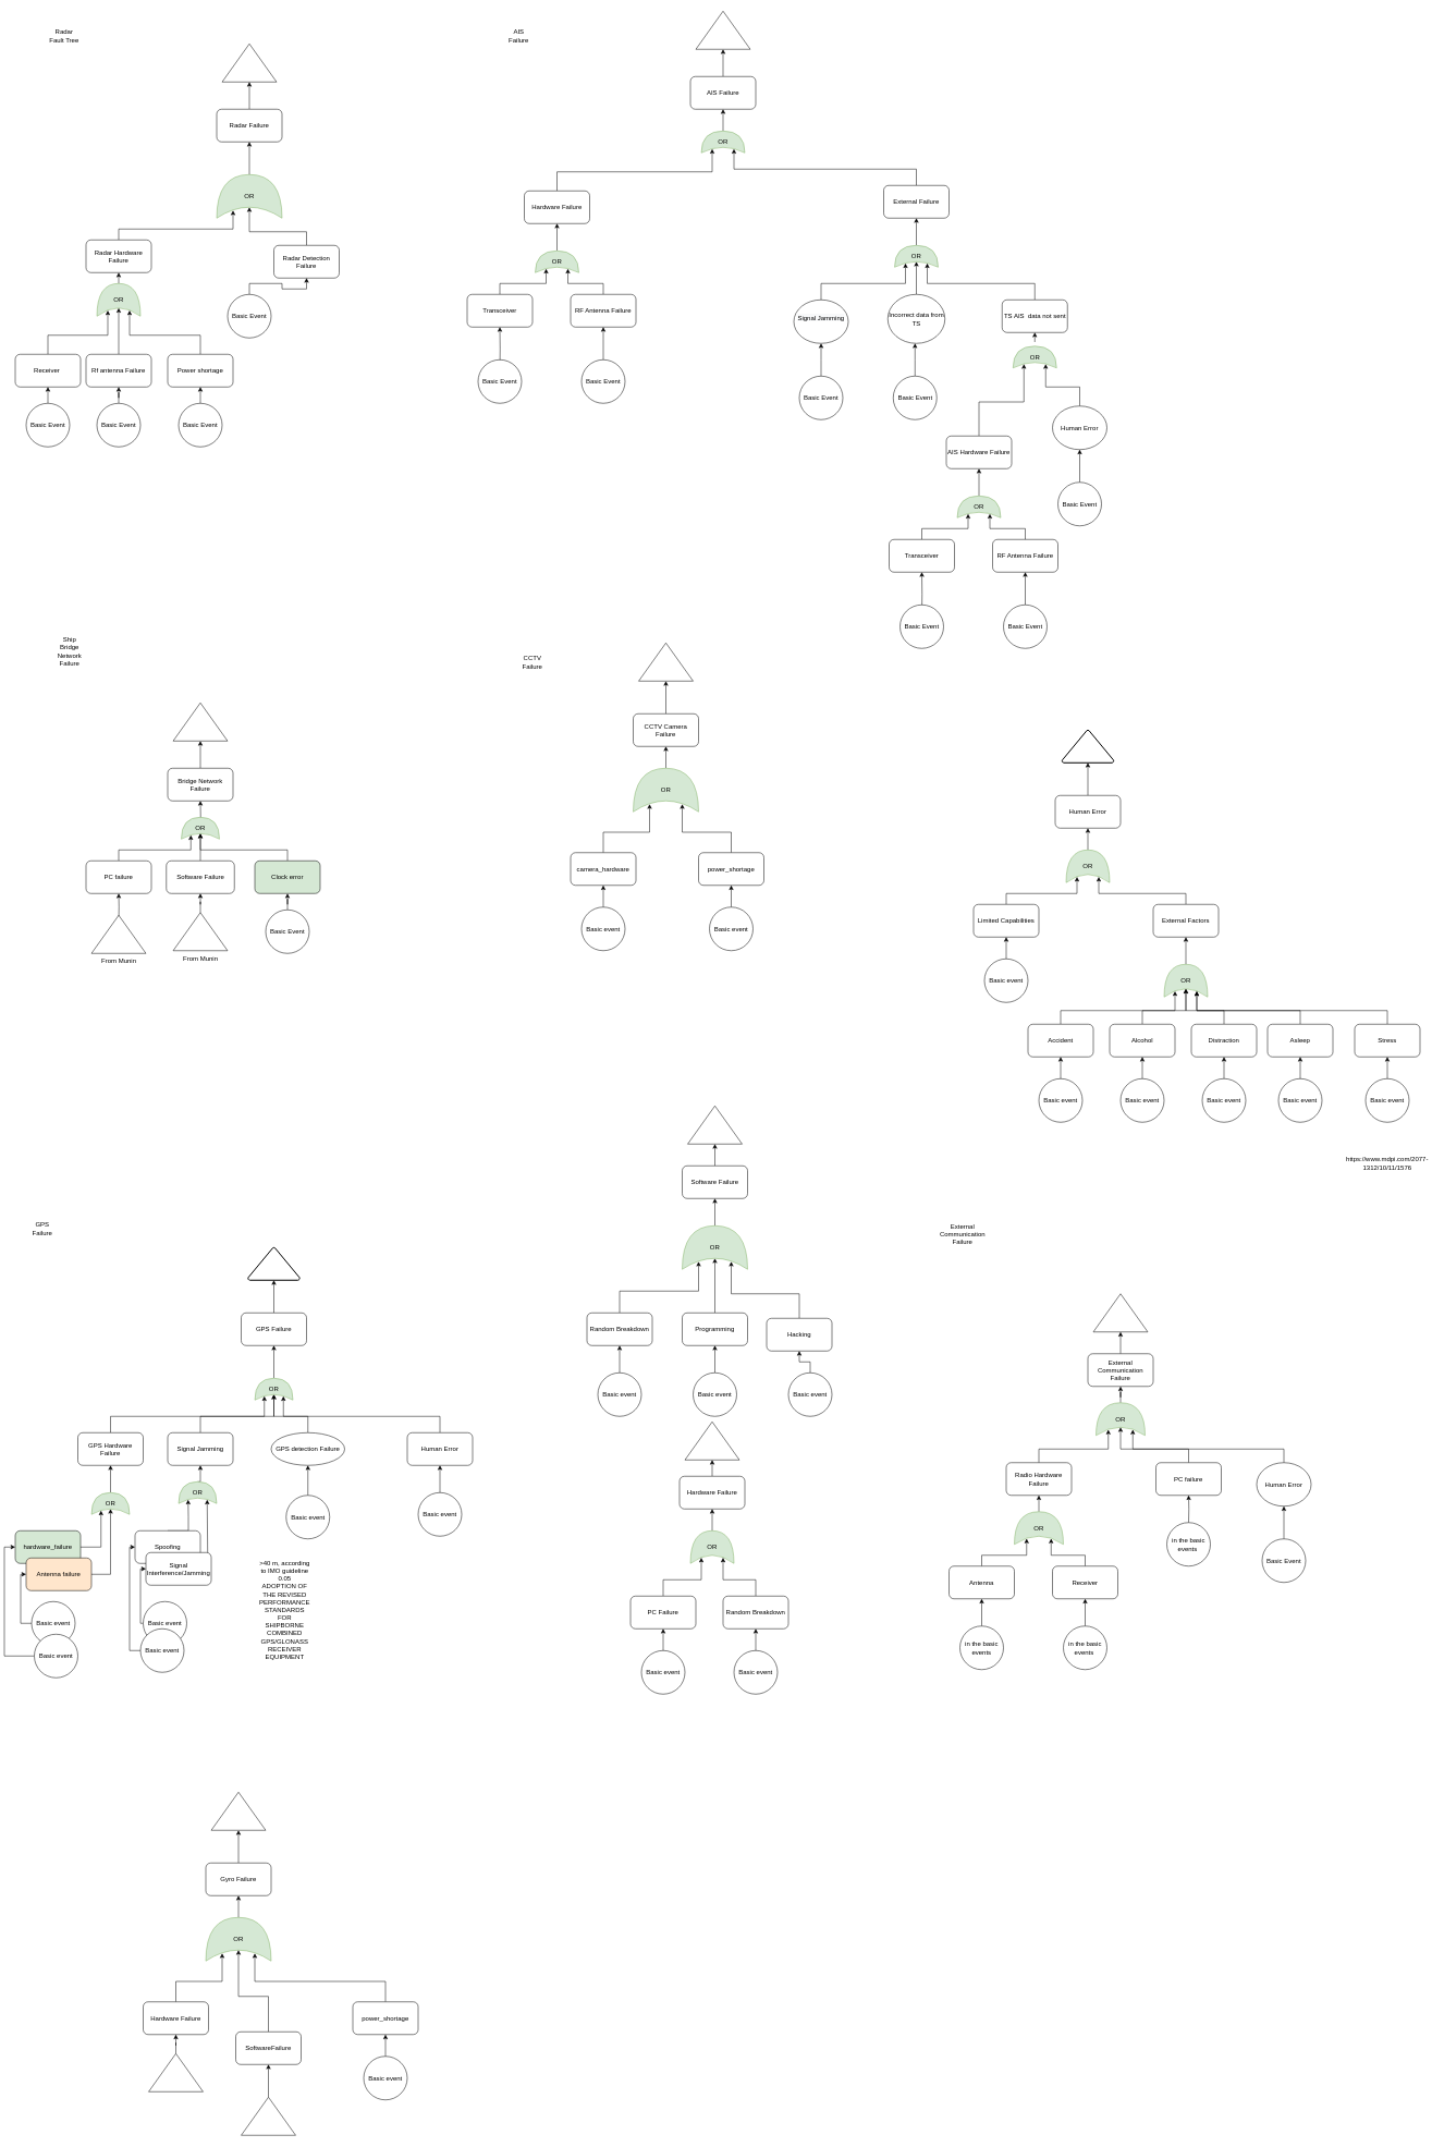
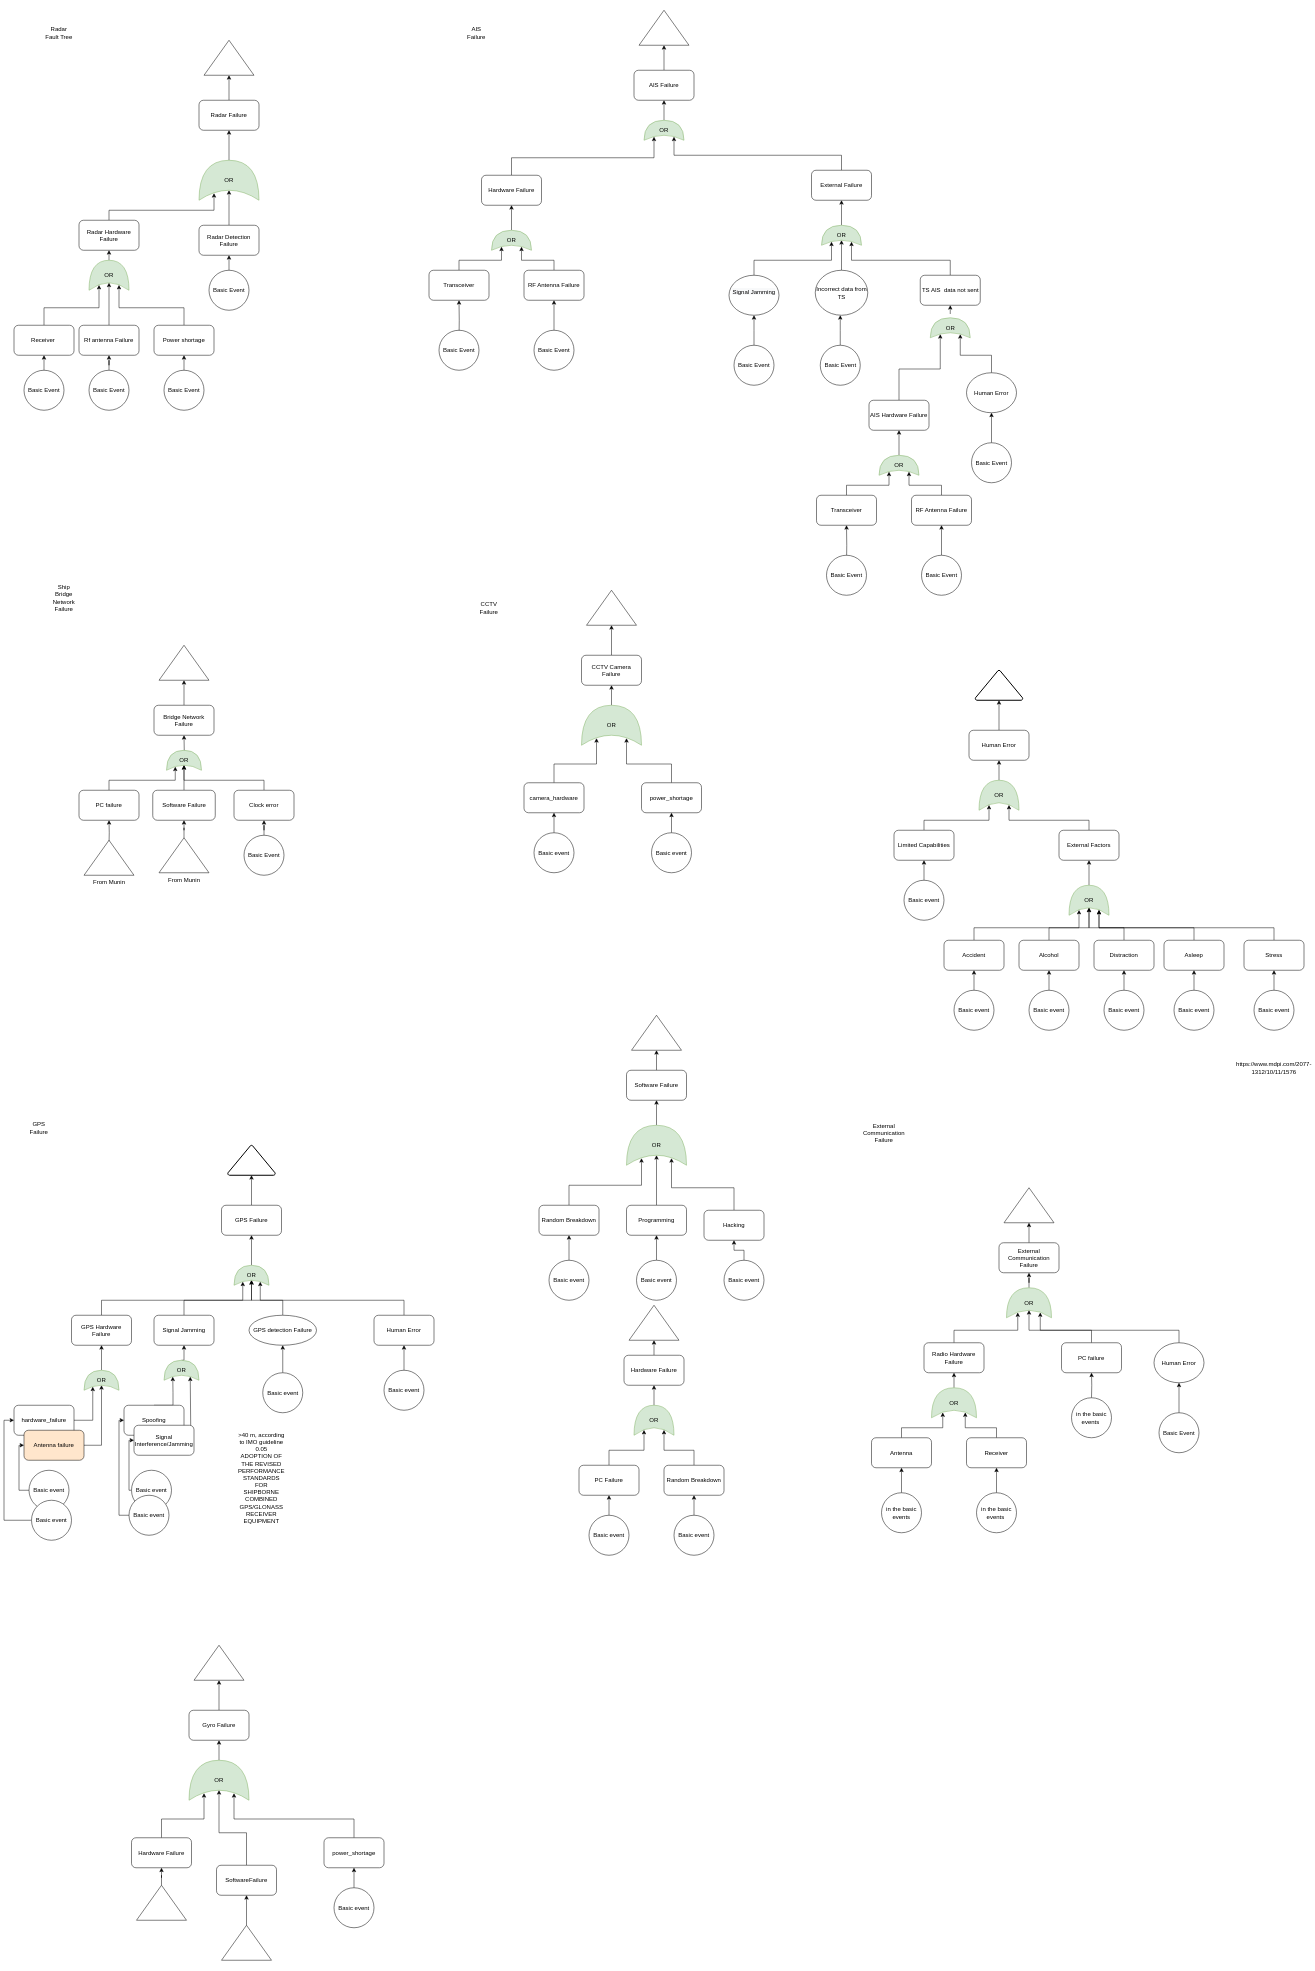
- <mxCell id="8" value="Radar Detection Failure" style="rounded=1;whiteSpace=wrap;html=1;" parent="1" vertex="1"><mxGeometry x="495" y="450" width="120" height="60" as="geometry" /></mxCell>
+ <mxCell id="8" value="Radar Detection Failure" style="rounded=1;whiteSpace=wrap;html=1;" parent="1" vertex="1"><mxGeometry x="390" y="450" width="120" height="60" as="geometry" /></mxCell>
- <mxCell id="242" value="Clock error" style="rounded=1;whiteSpace=wrap;html=1;fillColor=#d5e8d4;" parent="1" vertex="1"><mxGeometry x="460" y="1580" width="120" height="60" as="geometry" /></mxCell>
+ <mxCell id="242" value="Clock error" style="rounded=1;whiteSpace=wrap;html=1;" parent="1" vertex="1"><mxGeometry x="460" y="1580" width="120" height="60" as="geometry" /></mxCell>
- <mxCell id="114" value="hardware_failure" style="rounded=1;whiteSpace=wrap;html=1;fillColor=#d5e8d4;" parent="1" vertex="1"><mxGeometry x="20" y="2810" width="120" height="60" as="geometry" /></mxCell>
+ <mxCell id="114" value="hardware_failure" style="rounded=1;whiteSpace=wrap;html=1;" parent="1" vertex="1"><mxGeometry x="20" y="2810" width="120" height="60" as="geometry" /></mxCell>
